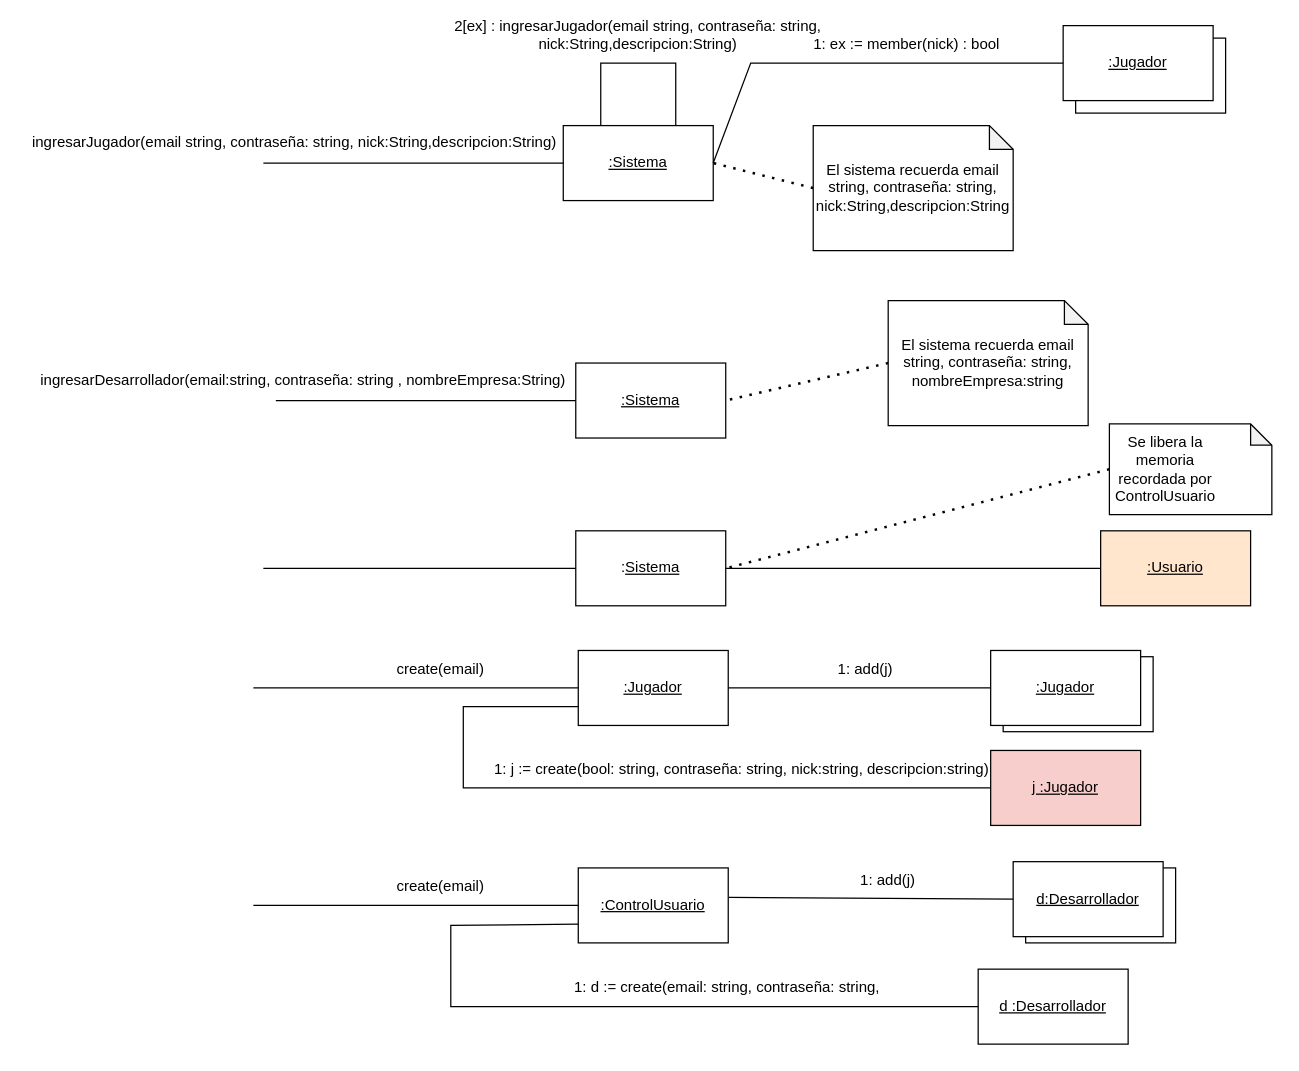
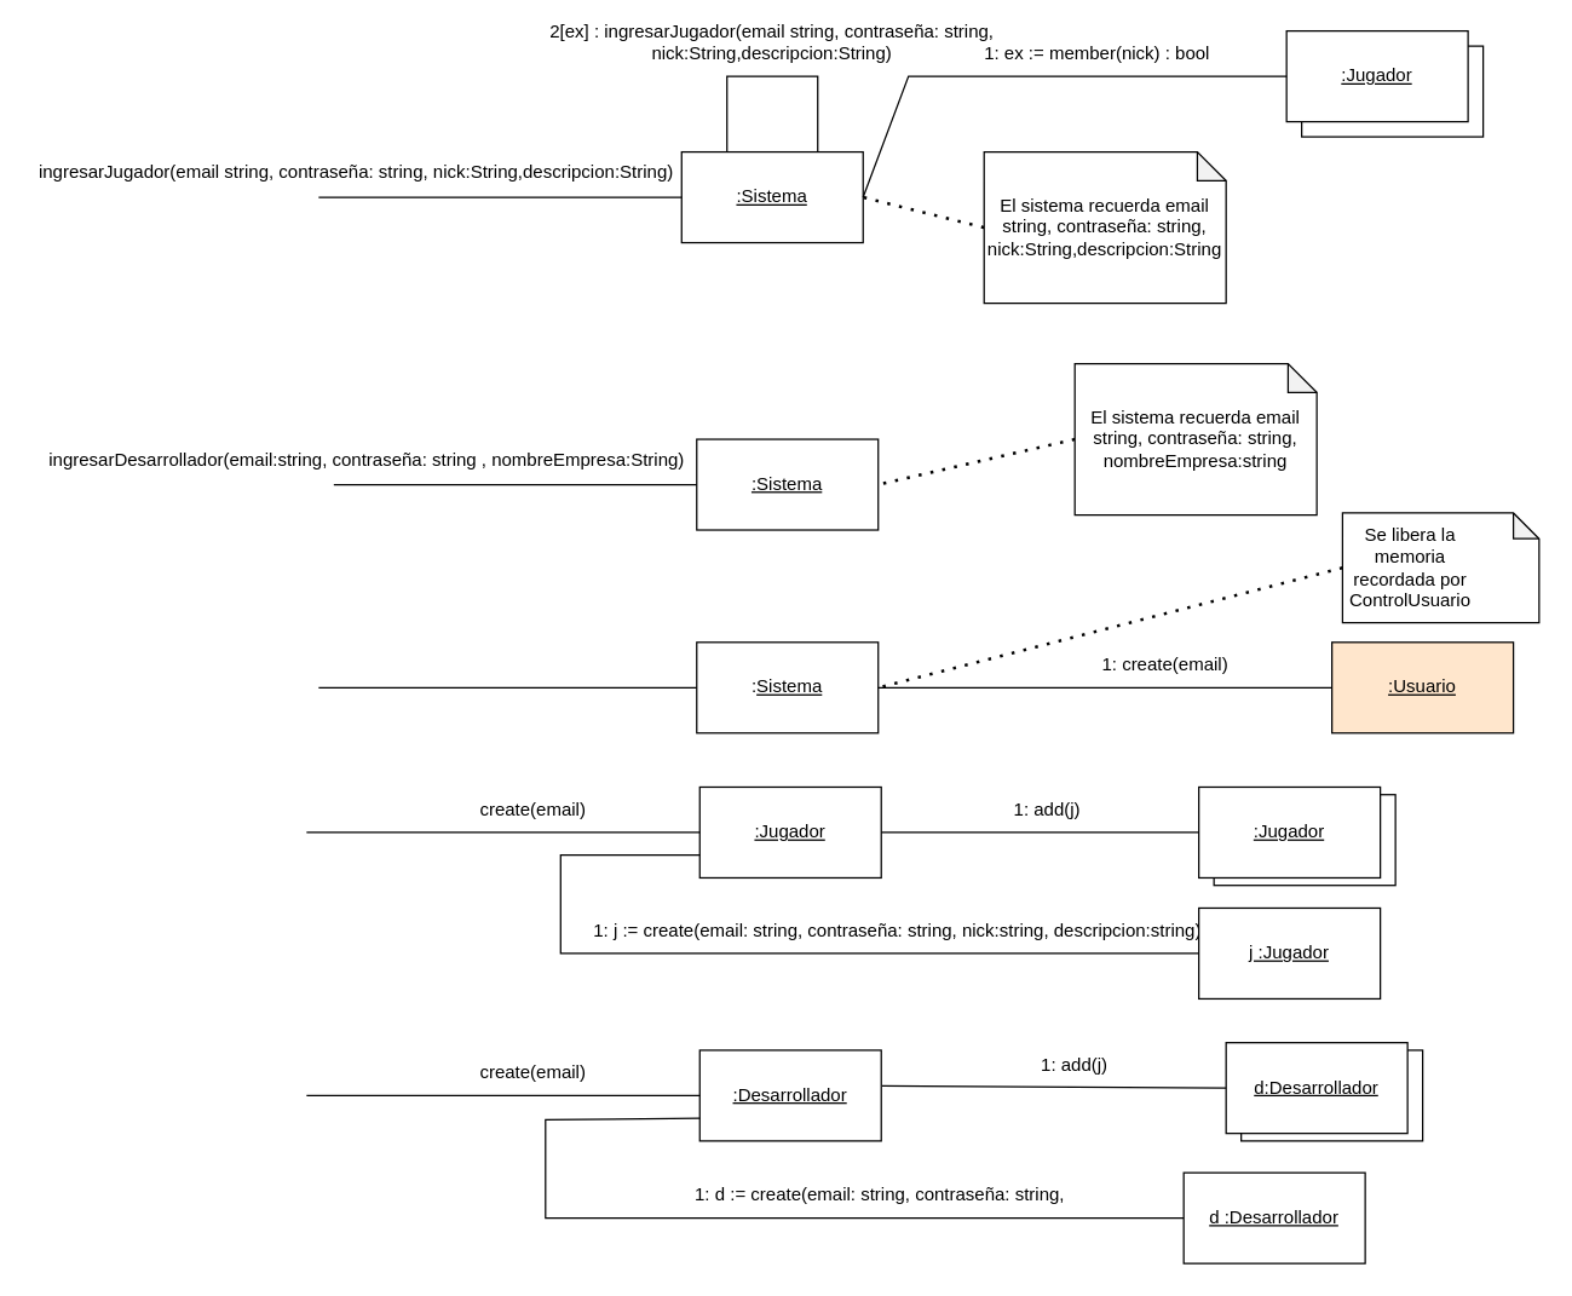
+ <mxCell id="22" value="1: create(email)" style="text;html=1;strokeColor=none;fillColor=none;align=center;verticalAlign=middle;whiteSpace=wrap;rounded=0;" parent="1" vertex="1"><mxGeometry x="720" y="424.25" width="100" height="30" as="geometry" /></mxCell>
- <mxCell id="28" value="1: j := create(bool: string, contraseña: string, nick:string, descripcion:string)" style="text;html=1;strokeColor=none;fillColor=none;align=center;verticalAlign=middle;whiteSpace=wrap;rounded=0;" parent="1" vertex="1"><mxGeometry x="384" y="600" width="418" height="30" as="geometry" /></mxCell>
+ <mxCell id="28" value="1: j := create(email: string, contraseña: string, nick:string, descripcion:string)" style="text;html=1;strokeColor=none;fillColor=none;align=center;verticalAlign=middle;whiteSpace=wrap;rounded=0;" parent="1" vertex="1"><mxGeometry x="384" y="600" width="418" height="30" as="geometry" /></mxCell>
- <mxCell id="35" value="&lt;u&gt;j :Jugador&lt;/u&gt;" style="rounded=0;whiteSpace=wrap;html=1;fillColor=#f8cecc;" parent="1" vertex="1"><mxGeometry x="792" y="600" width="120" height="60" as="geometry" /></mxCell>
+ <mxCell id="35" value="&lt;u&gt;j :Jugador&lt;/u&gt;" style="rounded=0;whiteSpace=wrap;html=1;" parent="1" vertex="1"><mxGeometry x="792" y="600" width="120" height="60" as="geometry" /></mxCell>
- <mxCell id="32" value="&lt;u&gt;:ControlUsuario&lt;/u&gt;" style="rounded=0;whiteSpace=wrap;html=1;" parent="1" vertex="1"><mxGeometry x="462" y="694" width="120" height="60" as="geometry" /></mxCell>
+ <mxCell id="32" value="&lt;u&gt;:Desarrollador&lt;/u&gt;" style="rounded=0;whiteSpace=wrap;html=1;" parent="1" vertex="1"><mxGeometry x="462" y="694" width="120" height="60" as="geometry" /></mxCell>
